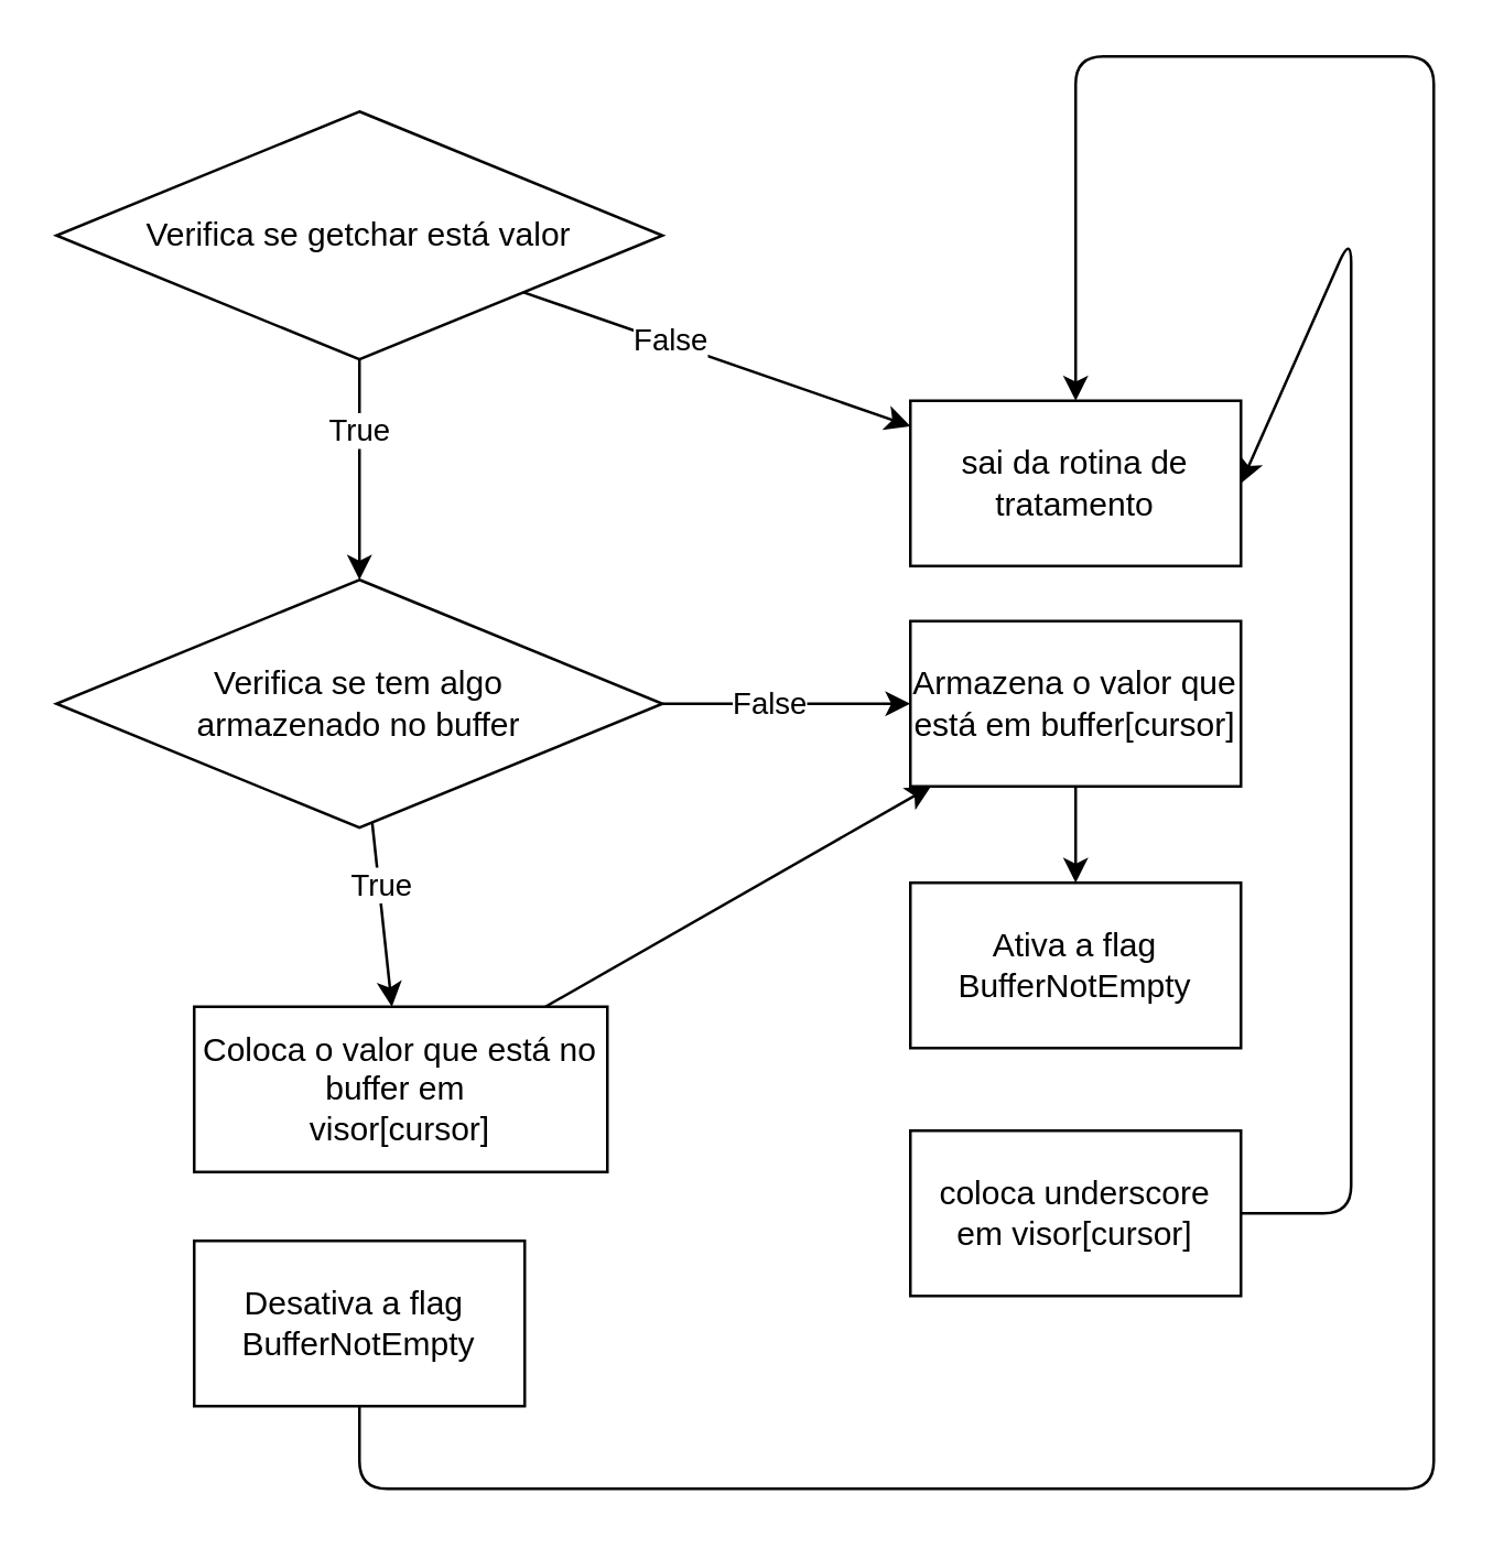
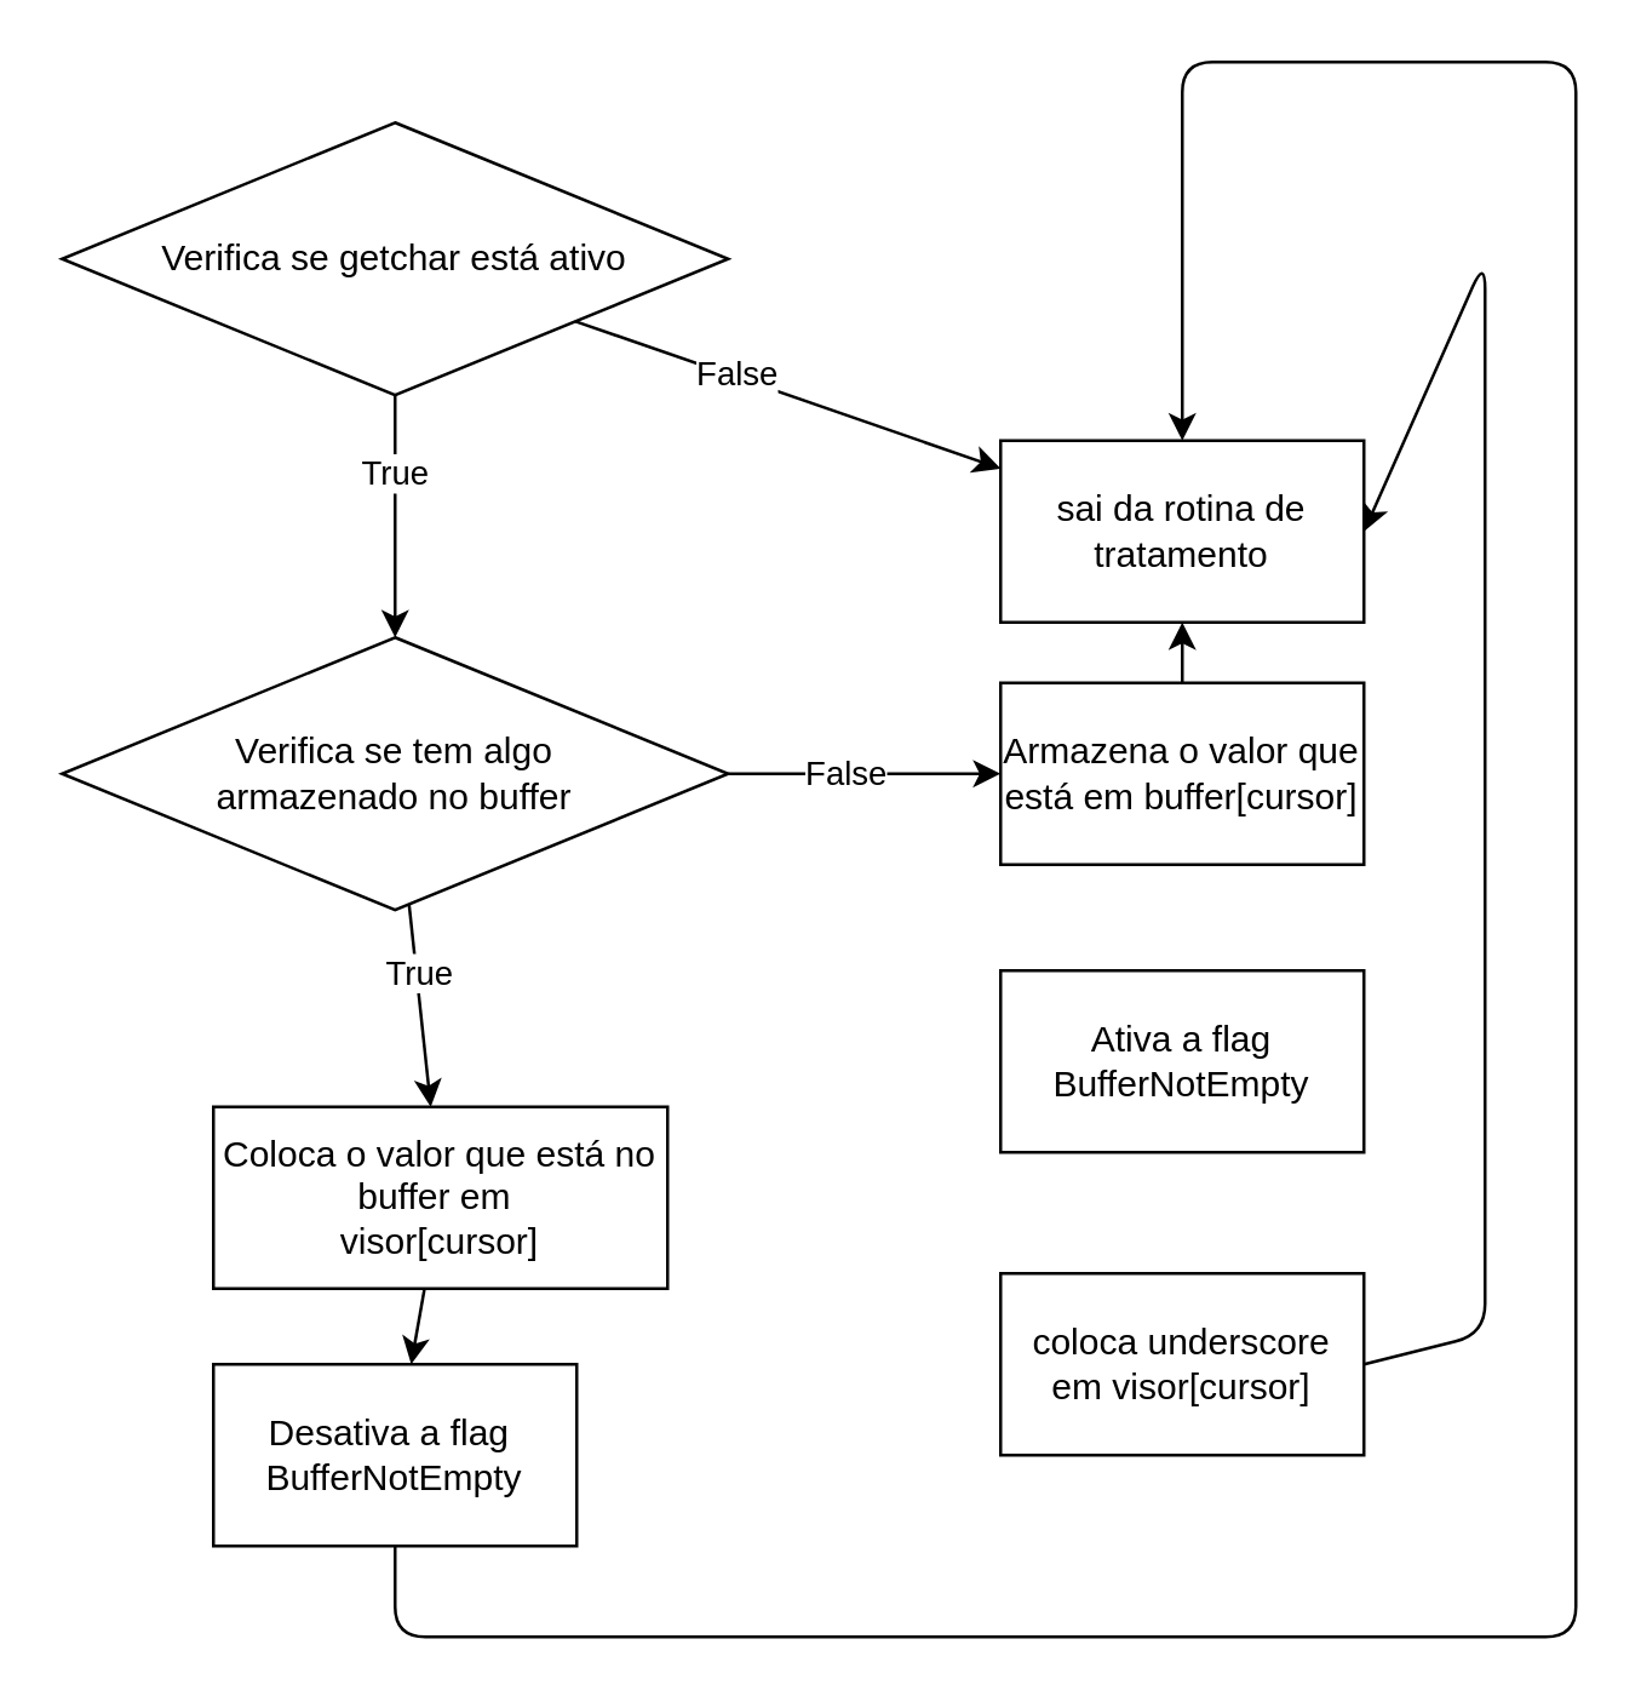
- <mxCell id="6" value="Verifica se getchar está valor" style="rhombus;whiteSpace=wrap;html=1;" vertex="1" parent="1"><mxGeometry x="20" y="40" width="220" height="90" as="geometry" /></mxCell>
+ <mxCell id="6" value="Verifica se getchar está ativo" style="rhombus;whiteSpace=wrap;html=1;" vertex="1" parent="1"><mxGeometry x="20" y="40" width="220" height="90" as="geometry" /></mxCell>
- <mxCell id="13" value="" style="edgeStyle=none;html=1;" edge="1" parent="1" source="14" target="20"><mxGeometry relative="1" as="geometry" /></mxCell>
+ <mxCell id="13" value="" style="edgeStyle=none;html=1;" edge="1" parent="1" source="14" target="7"><mxGeometry relative="1" as="geometry" /></mxCell>
- <mxCell id="18" value="" style="edgeStyle=none;html=1;" edge="1" parent="1" source="19" target="14"><mxGeometry relative="1" as="geometry" /></mxCell>
+ <mxCell id="18" value="" style="edgeStyle=none;html=1;" edge="1" parent="1" source="19" target="21"><mxGeometry relative="1" as="geometry" /></mxCell>
- <mxCell id="16" value="coloca underscore&lt;br&gt;em visor[cursor]&lt;br&gt;" style="whiteSpace=wrap;html=1;" vertex="1" parent="1"><mxGeometry x="330" y="410" width="120" height="60" as="geometry" /></mxCell>
+ <mxCell id="16" value="coloca underscore&lt;br&gt;em visor[cursor]&lt;br&gt;" style="whiteSpace=wrap;html=1;" vertex="1" parent="1"><mxGeometry x="330" y="420" width="120" height="60" as="geometry" /></mxCell>
